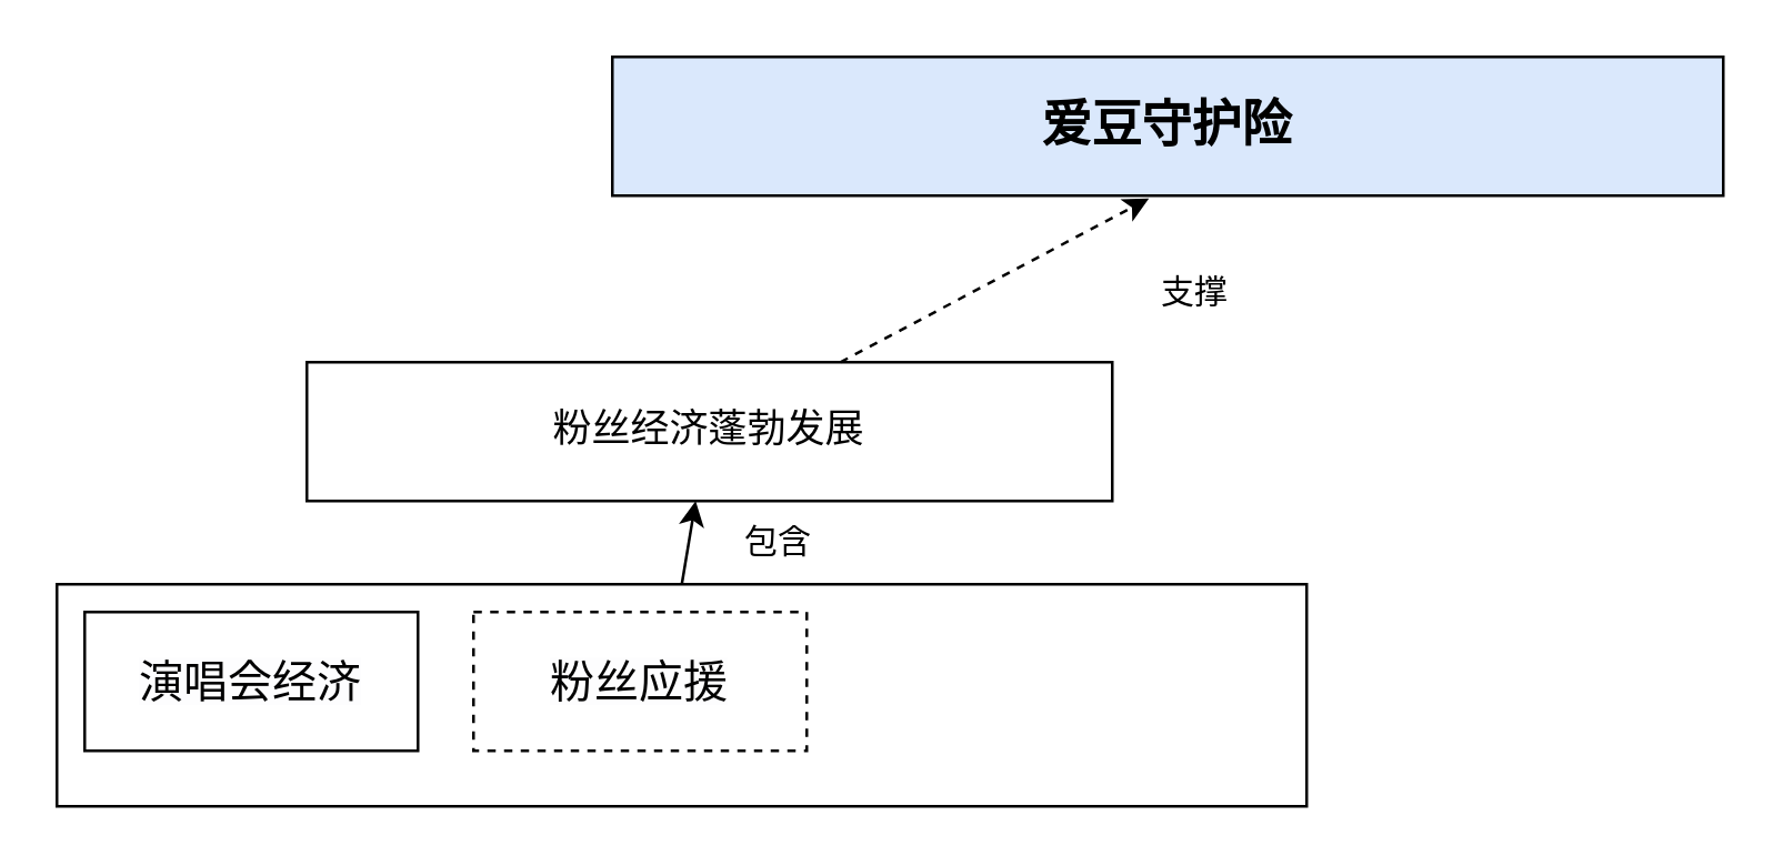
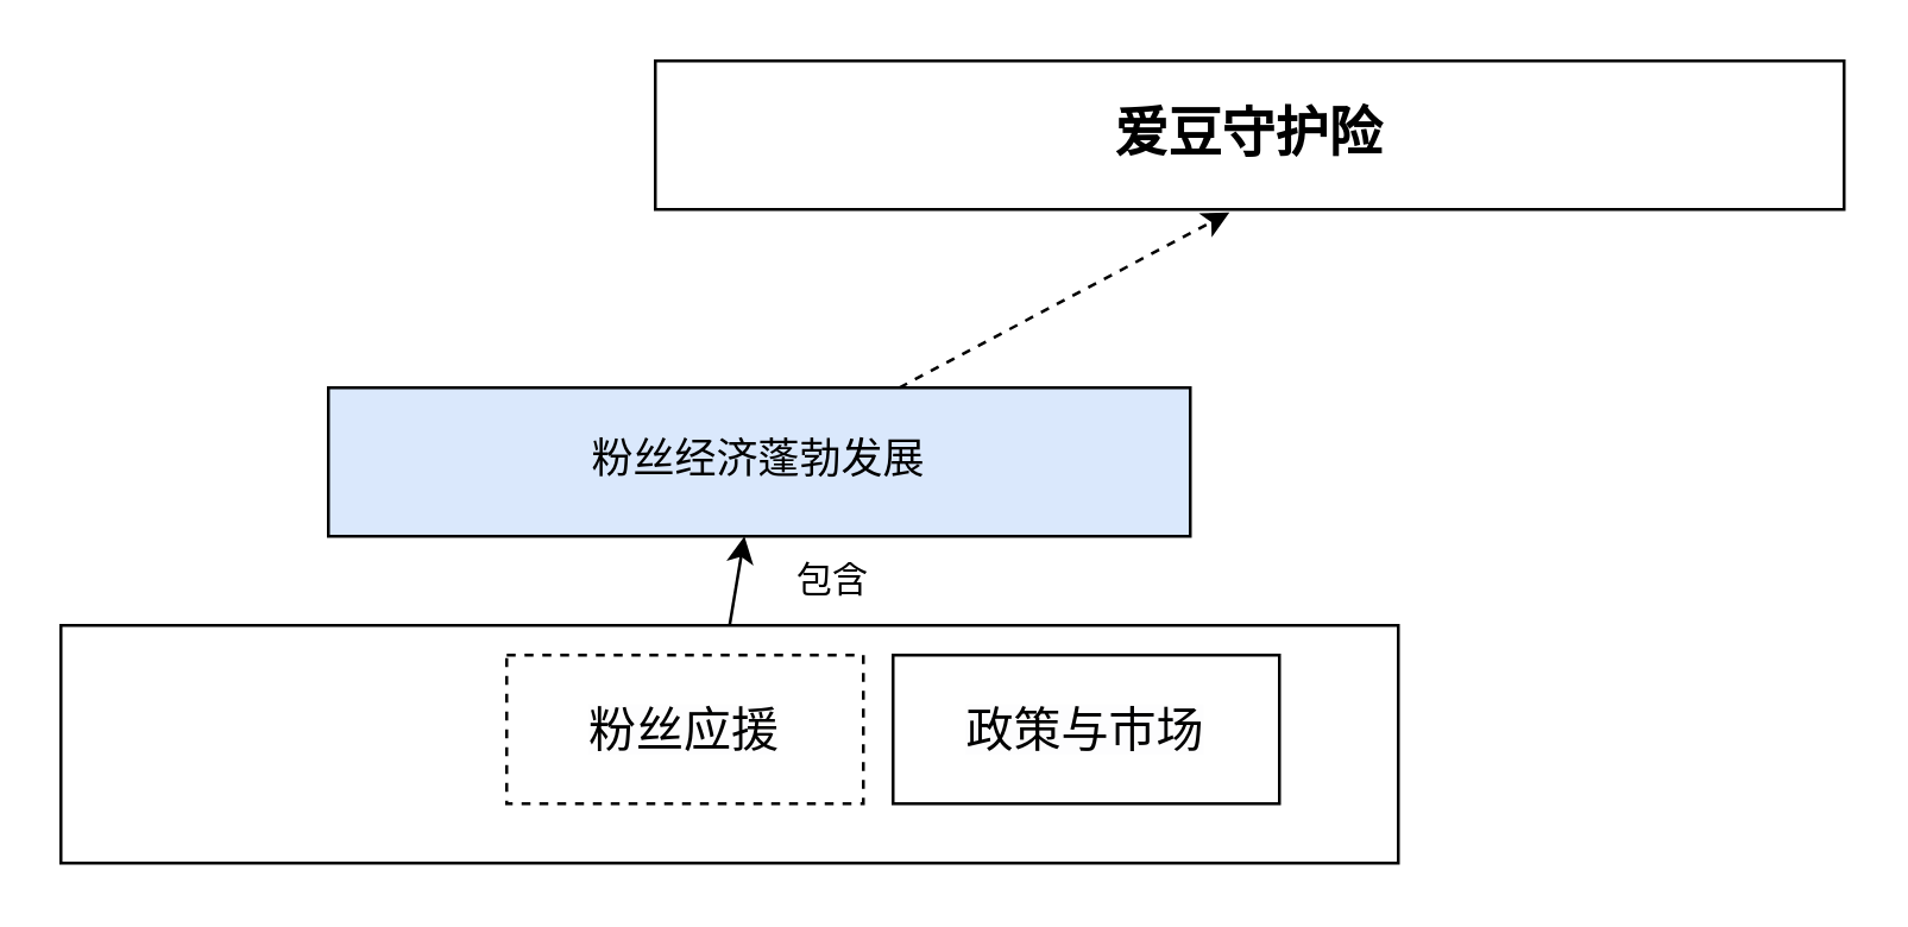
- <mxCell id="3" value="&lt;p style=&quot;margin: 0pt 0pt 0.0pt; text-align: justify; font-family: &amp;quot;Times New Roman&amp;quot;;&quot; class=&quot;MsoNormal&quot;&gt;&lt;span style=&quot;font-family: 宋体;&quot;&gt;&lt;b style=&quot;&quot;&gt;&lt;font style=&quot;font-size: 18px;&quot;&gt;爱豆守护险&lt;/font&gt;&lt;/b&gt;&lt;/span&gt;&lt;/p&gt;" style="rounded=0;whiteSpace=wrap;html=1;fillColor=#dae8fc;" vertex="1" parent="1"><mxGeometry x="220" y="20" width="400" height="50" as="geometry" /></mxCell>
+ <mxCell id="3" value="&lt;p style=&quot;margin: 0pt 0pt 0.0pt; text-align: justify; font-family: &amp;quot;Times New Roman&amp;quot;;&quot; class=&quot;MsoNormal&quot;&gt;&lt;span style=&quot;font-family: 宋体;&quot;&gt;&lt;b style=&quot;&quot;&gt;&lt;font style=&quot;font-size: 18px;&quot;&gt;爱豆守护险&lt;/font&gt;&lt;/b&gt;&lt;/span&gt;&lt;/p&gt;" style="rounded=0;whiteSpace=wrap;html=1;" vertex="1" parent="1"><mxGeometry x="220" y="20" width="400" height="50" as="geometry" /></mxCell>
- <mxCell id="6" value="支撑" style="text;html=1;align=center;verticalAlign=middle;whiteSpace=wrap;rounded=0;" vertex="1" parent="1"><mxGeometry x="400" y="90" width="60" height="30" as="geometry" /></mxCell>
- <mxCell id="4" value="&lt;p style=&quot;margin: 0pt 0pt 0.0pt; text-align: justify; font-family: &amp;quot;Times New Roman&amp;quot;; font-size: 10.5pt;&quot; class=&quot;MsoNormal&quot;&gt;&lt;span style=&quot;font-family: 宋体; font-size: 10.5pt;&quot;&gt;粉丝经济蓬勃发展&lt;/span&gt;&lt;/p&gt;" style="rounded=0;whiteSpace=wrap;html=1;" vertex="1" parent="1"><mxGeometry x="110" y="130" width="290" height="50" as="geometry" /></mxCell>
+ <mxCell id="4" value="&lt;p style=&quot;margin: 0pt 0pt 0.0pt; text-align: justify; font-family: &amp;quot;Times New Roman&amp;quot;; font-size: 10.5pt;&quot; class=&quot;MsoNormal&quot;&gt;&lt;span style=&quot;font-family: 宋体; font-size: 10.5pt;&quot;&gt;粉丝经济蓬勃发展&lt;/span&gt;&lt;/p&gt;" style="rounded=0;whiteSpace=wrap;html=1;fillColor=#dae8fc;" vertex="1" parent="1"><mxGeometry x="110" y="130" width="290" height="50" as="geometry" /></mxCell>
- <mxCell id="7" value="&lt;p style=&quot;margin: 0pt 0pt 0.0pt; text-align: justify; font-family: &amp;quot;Times New Roman&amp;quot;; font-size: 10.5pt;&quot; class=&quot;MsoNormal&quot;&gt;&lt;span style=&quot;font-family: 宋体; letter-spacing: 0pt; font-size: 12pt; background: rgb(253, 253, 254);&quot; class=&quot;15&quot;&gt;&lt;font style=&quot;&quot; face=&quot;宋体&quot;&gt;演唱会经济&lt;/font&gt;&lt;/span&gt;&lt;/p&gt;" style="rounded=0;whiteSpace=wrap;html=1;movable=1;resizable=1;rotatable=1;deletable=1;editable=1;locked=0;connectable=1;" vertex="1" parent="1"><mxGeometry y="220" width="120" height="50" as="geometry" x="30" /></mxCell>
+ <mxCell id="9" value="&lt;p style=&quot;margin: 0pt 0pt 0.0pt; text-align: justify; font-family: &amp;quot;Times New Roman&amp;quot;; font-size: 10.5pt;&quot; class=&quot;MsoNormal&quot;&gt;&lt;span style=&quot;font-family: 宋体; letter-spacing: 0pt; font-size: 12pt; background: rgb(253, 253, 254);&quot; class=&quot;15&quot;&gt;&lt;font style=&quot;&quot; face=&quot;宋体&quot;&gt;政策与市场&lt;/font&gt;&lt;/span&gt;&lt;/p&gt;" style="rounded=0;whiteSpace=wrap;html=1;movable=1;resizable=1;rotatable=1;deletable=1;editable=1;locked=0;connectable=1;" vertex="1" parent="1"><mxGeometry x="300" y="220" width="130" height="50" as="geometry" /></mxCell>
